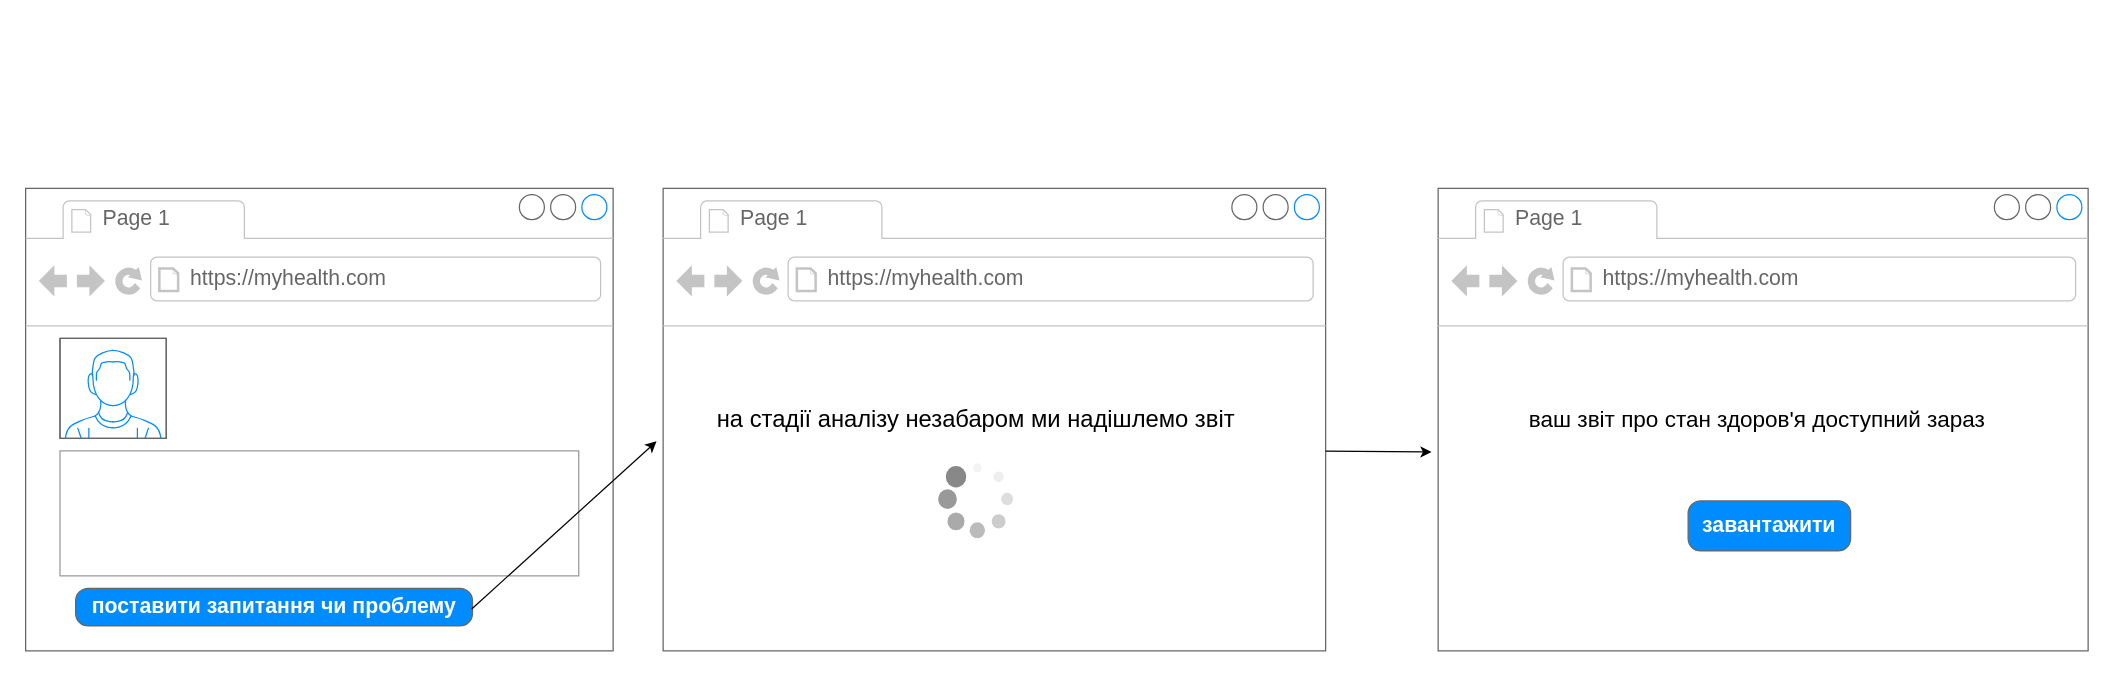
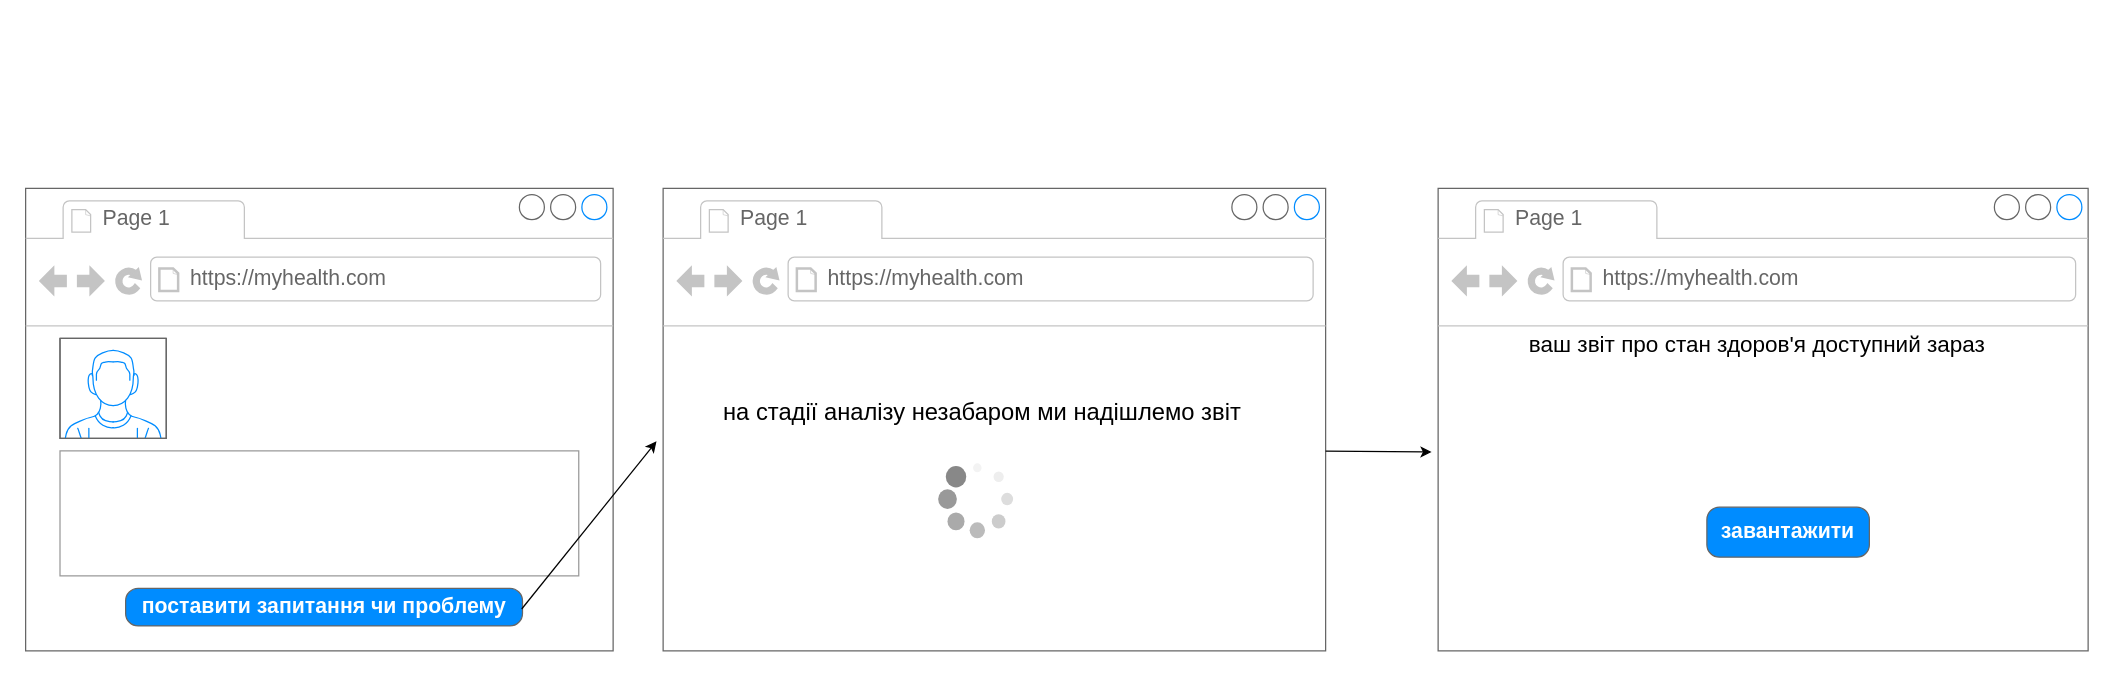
- <mxCell id="13" value="&lt;font style=&quot;font-size: 19px;&quot;&gt;на стадії аналізу незабаром ми надішлемо звіт&lt;/font&gt;" style="text;html=1;align=center;verticalAlign=middle;resizable=0;points=[];autosize=1;strokeColor=none;fillColor=none;" parent="9" vertex="1"><mxGeometry x="30" y="165" width="440" height="40" as="geometry" /></mxCell>
+ <mxCell id="13" value="&lt;font style=&quot;font-size: 19px;&quot;&gt;на стадії аналізу незабаром ми надішлемо звіт&lt;/font&gt;" style="text;html=1;align=center;verticalAlign=middle;resizable=0;points=[];autosize=1;strokeColor=none;fillColor=none;" parent="9" vertex="1"><mxGeometry x="35" y="160" width="440" height="40" as="geometry" /></mxCell>
- <mxCell id="19" value="&lt;font style=&quot;font-size: 18px;&quot;&gt;ваш звіт про стан здоров'я доступний зараз&lt;/font&gt;" style="text;html=1;align=center;verticalAlign=middle;resizable=0;points=[];autosize=1;strokeColor=none;fillColor=none;" parent="16" vertex="1"><mxGeometry x="60" y="165" width="390" height="40" as="geometry" /></mxCell>
+ <mxCell id="19" value="&lt;font style=&quot;font-size: 18px;&quot;&gt;ваш звіт про стан здоров'я доступний зараз&lt;/font&gt;" style="text;html=1;align=center;verticalAlign=middle;resizable=0;points=[];autosize=1;strokeColor=none;fillColor=none;" parent="16" vertex="1"><mxGeometry x="60" y="105" width="390" height="40" as="geometry" /></mxCell>
- <mxCell id="20" value="завантажити" style="strokeWidth=1;shadow=0;dashed=0;align=center;html=1;shape=mxgraph.mockup.buttons.button;strokeColor=#666666;fontColor=#ffffff;mainText=;buttonStyle=round;fontSize=17;fontStyle=1;fillColor=#008cff;whiteSpace=wrap;" parent="16" vertex="1"><mxGeometry x="200" y="250" width="130" height="40" as="geometry" /></mxCell>
+ <mxCell id="20" value="завантажити" style="strokeWidth=1;shadow=0;dashed=0;align=center;html=1;shape=mxgraph.mockup.buttons.button;strokeColor=#666666;fontColor=#ffffff;mainText=;buttonStyle=round;fontSize=17;fontStyle=1;fillColor=#008cff;whiteSpace=wrap;" parent="16" vertex="1"><mxGeometry x="215" y="255" width="130" height="40" as="geometry" /></mxCell>
- <mxCell id="6" value="поставити запитання чи проблему" style="strokeWidth=1;shadow=0;dashed=0;align=center;html=1;shape=mxgraph.mockup.buttons.button;strokeColor=#666666;fontColor=#ffffff;mainText=;buttonStyle=round;fontSize=17;fontStyle=1;fillColor=#008cff;whiteSpace=wrap;" parent="3" vertex="1"><mxGeometry x="40" y="320" width="317.5" height="30" as="geometry" /></mxCell>
+ <mxCell id="6" value="поставити запитання чи проблему" style="strokeWidth=1;shadow=0;dashed=0;align=center;html=1;shape=mxgraph.mockup.buttons.button;strokeColor=#666666;fontColor=#ffffff;mainText=;buttonStyle=round;fontSize=17;fontStyle=1;fillColor=#008cff;whiteSpace=wrap;" parent="3" vertex="1"><mxGeometry x="80" y="320" width="317.5" height="30" as="geometry" /></mxCell>
